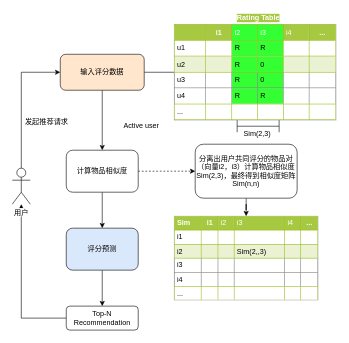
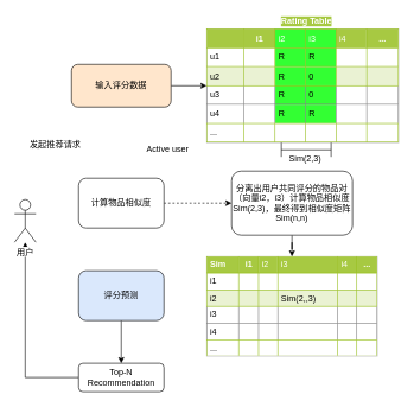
- <mxCell id="20" style="edgeStyle=orthogonalEdgeStyle;rounded=0;orthogonalLoop=1;jettySize=auto;html=1;entryX=0;entryY=0.5;entryDx=0;entryDy=0;" edge="1" parent="1" source="21" target="4"><mxGeometry relative="1" as="geometry"><Array as="points"><mxPoint x="35" y="120" /></Array></mxGeometry></mxCell>
- <mxCell id="3" value="" style="edgeStyle=orthogonalEdgeStyle;rounded=0;orthogonalLoop=1;jettySize=auto;html=1;endArrow=none;" parent="1" source="4" target="16" edge="1"><mxGeometry relative="1" as="geometry" /></mxCell>
+ <mxCell id="3" value="" style="edgeStyle=orthogonalEdgeStyle;rounded=0;orthogonalLoop=1;jettySize=auto;html=1;" parent="1" source="4" target="16" edge="1"><mxGeometry relative="1" as="geometry" /></mxCell>
- <mxCell id="2" value="" style="edgeStyle=orthogonalEdgeStyle;rounded=0;orthogonalLoop=1;jettySize=auto;html=1;" parent="1" source="4" target="13" edge="1"><mxGeometry relative="1" as="geometry" /></mxCell>
- <mxCell id="12" value="" style="edgeStyle=orthogonalEdgeStyle;rounded=0;orthogonalLoop=1;jettySize=auto;html=1;" parent="1" source="13" target="10" edge="1"><mxGeometry relative="1" as="geometry" /></mxCell>
